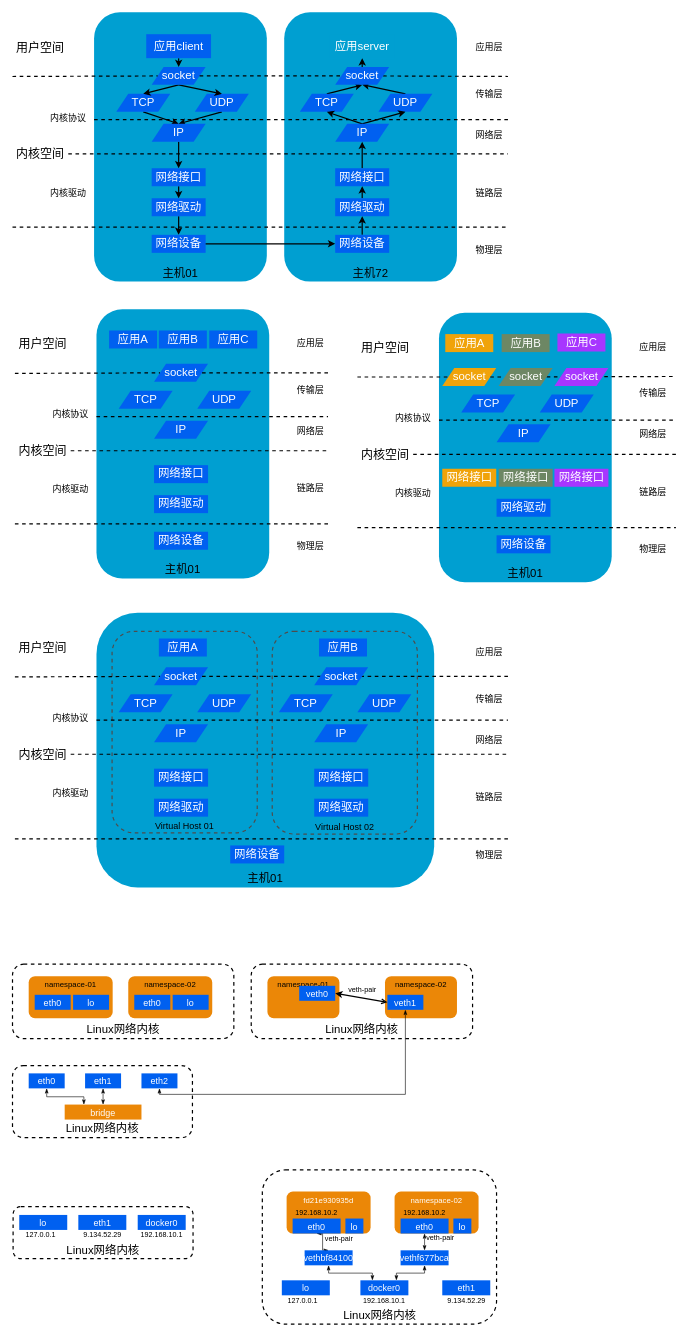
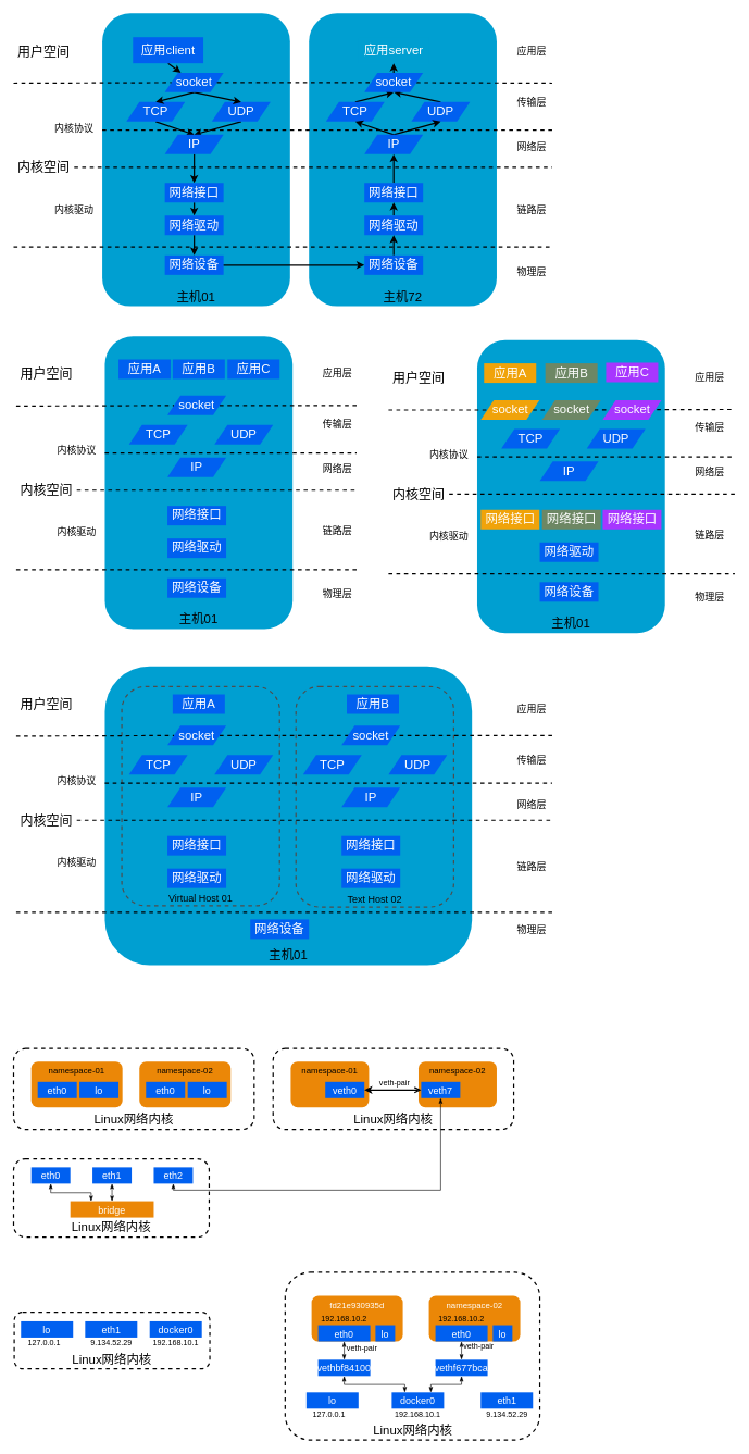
- <mxCell id="7" value="应用client" style="rounded=0;whiteSpace=wrap;html=1;dashed=1;labelBackgroundColor=none;labelBorderColor=none;fontSize=19;fontColor=#FFFFFF;strokeColor=none;strokeWidth=2;fillColor=#0060f0;" parent="1" vertex="1"><mxGeometry x="243" y="56.5" width="108" height="40" as="geometry" /></mxCell>
+ <mxCell id="7" value="应用client" style="rounded=0;whiteSpace=wrap;html=1;dashed=1;labelBackgroundColor=none;labelBorderColor=none;fontSize=19;fontColor=#FFFFFF;strokeColor=none;strokeWidth=2;fillColor=#0060f0;" parent="1" vertex="1"><mxGeometry x="203" y="56.5" width="108" height="40" as="geometry" /></mxCell>
- <mxCell id="4" value="Virtual Host 02" style="rounded=1;whiteSpace=wrap;html=1;dashed=1;labelBackgroundColor=none;labelBorderColor=none;fontSize=15;fontColor=#000000;strokeColor=#4D4D4D;strokeWidth=2;fillColor=none;verticalAlign=bottom;" parent="1" vertex="1"><mxGeometry x="453" y="1052" width="242" height="338" as="geometry" /></mxCell>
+ <mxCell id="4" value="Text Host 02" style="rounded=1;whiteSpace=wrap;html=1;dashed=1;labelBackgroundColor=none;labelBorderColor=none;fontSize=15;fontColor=#000000;strokeColor=#4D4D4D;strokeWidth=2;fillColor=none;verticalAlign=bottom;" parent="1" vertex="1"><mxGeometry x="453" y="1052" width="242" height="338" as="geometry" /></mxCell>
- <mxCell id="152" value="veth0" style="rounded=0;whiteSpace=wrap;html=1;dashed=1;labelBackgroundColor=none;labelBorderColor=none;fontSize=15;fontColor=#FFFFFF;strokeColor=none;strokeWidth=2;fillColor=#0060f0;" parent="1" vertex="1"><mxGeometry x="498" y="1643" width="60" height="25" as="geometry" /></mxCell>
+ <mxCell id="152" value="veth0" style="rounded=0;whiteSpace=wrap;html=1;dashed=1;labelBackgroundColor=none;labelBorderColor=none;fontSize=15;fontColor=#FFFFFF;strokeColor=none;strokeWidth=2;fillColor=#0060f0;" parent="1" vertex="1"><mxGeometry x="498" y="1658" width="60" height="25" as="geometry" /></mxCell>
- <mxCell id="154" value="veth1" style="rounded=0;whiteSpace=wrap;html=1;dashed=1;labelBackgroundColor=none;labelBorderColor=none;fontSize=15;fontColor=#FFFFFF;strokeColor=none;strokeWidth=2;fillColor=#0060f0;" parent="1" vertex="1"><mxGeometry x="645" y="1658" width="60" height="25" as="geometry" /></mxCell>
+ <mxCell id="154" value="veth7" style="rounded=0;whiteSpace=wrap;html=1;dashed=1;labelBackgroundColor=none;labelBorderColor=none;fontSize=15;fontColor=#FFFFFF;strokeColor=none;strokeWidth=2;fillColor=#0060f0;" parent="1" vertex="1"><mxGeometry x="645" y="1658" width="60" height="25" as="geometry" /></mxCell>
- <mxCell id="190" value="vethbf84100" style="rounded=0;whiteSpace=wrap;html=1;dashed=1;labelBackgroundColor=none;labelBorderColor=none;fontSize=15;fontColor=#FFFFFF;strokeColor=none;strokeWidth=2;fillColor=#0060f0;" parent="1" vertex="1"><mxGeometry x="507" y="2084" width="80" height="25" as="geometry" /></mxCell>
+ <mxCell id="190" value="vethbf84100" style="rounded=0;whiteSpace=wrap;html=1;dashed=1;labelBackgroundColor=none;labelBorderColor=none;fontSize=15;fontColor=#FFFFFF;strokeColor=none;strokeWidth=2;fillColor=#0060f0;" parent="1" vertex="1"><mxGeometry x="487" y="2084" width="80" height="25" as="geometry" /></mxCell>
